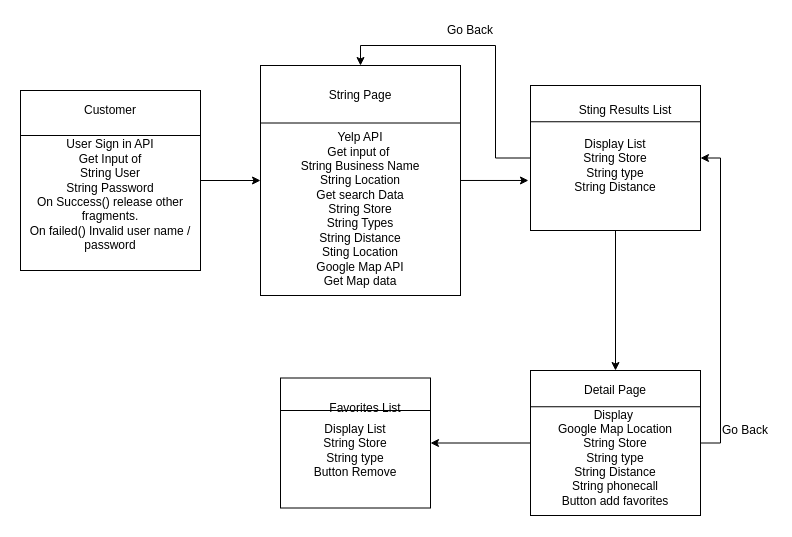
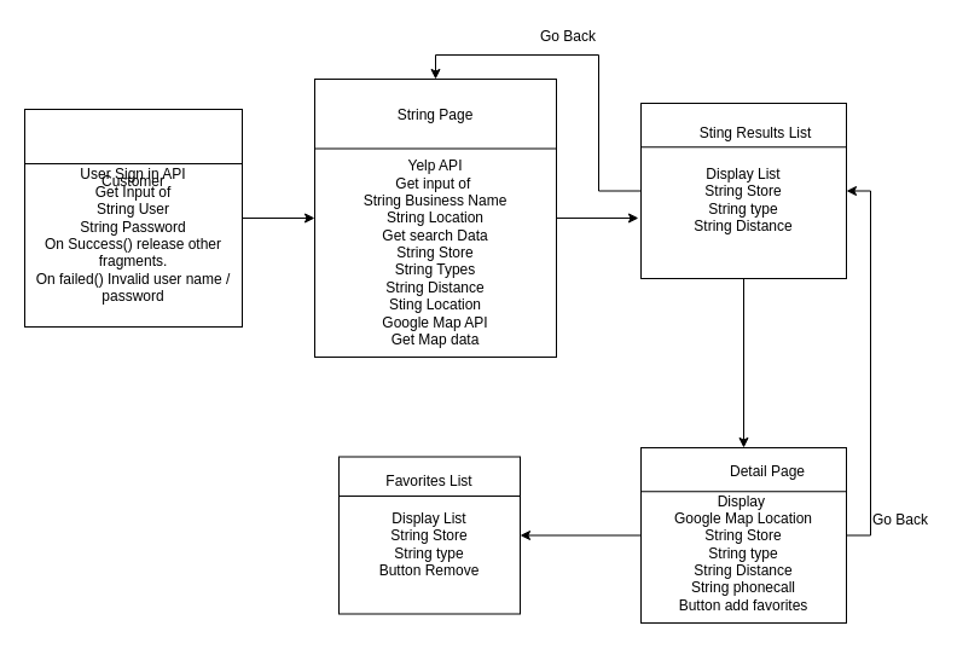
- <mxCell id="5" value="Customer" style="text;html=1;strokeColor=none;fillColor=none;align=center;verticalAlign=middle;whiteSpace=wrap;rounded=0;" vertex="1" parent="1"><mxGeometry x="90" y="100" width="40" height="20" as="geometry" /></mxCell>
+ <mxCell id="5" value="Customer" style="text;html=1;strokeColor=none;fillColor=none;align=center;verticalAlign=middle;whiteSpace=wrap;rounded=0;" vertex="1" parent="1"><mxGeometry x="90" y="140" width="40" height="20" as="geometry" /></mxCell>
- <mxCell id="19" value="Detail Page" style="text;html=1;strokeColor=none;fillColor=none;align=center;verticalAlign=middle;whiteSpace=wrap;rounded=0;" vertex="1" parent="1"><mxGeometry x="560" y="380" width="110" height="20" as="geometry" /></mxCell>
+ <mxCell id="19" value="Detail Page" style="text;html=1;strokeColor=none;fillColor=none;align=center;verticalAlign=middle;whiteSpace=wrap;rounded=0;" vertex="1" parent="1"><mxGeometry x="580" y="380" width="110" height="20" as="geometry" /></mxCell>
- <mxCell id="22" value="Favorites List" style="text;html=1;strokeColor=none;fillColor=none;align=center;verticalAlign=middle;whiteSpace=wrap;rounded=0;" vertex="1" parent="1"><mxGeometry x="310" y="397.5" width="110" height="20" as="geometry" /></mxCell>
+ <mxCell id="22" value="Favorites List" style="text;html=1;strokeColor=none;fillColor=none;align=center;verticalAlign=middle;whiteSpace=wrap;rounded=0;" vertex="1" parent="1"><mxGeometry x="300" y="387.5" width="110" height="20" as="geometry" /></mxCell>
